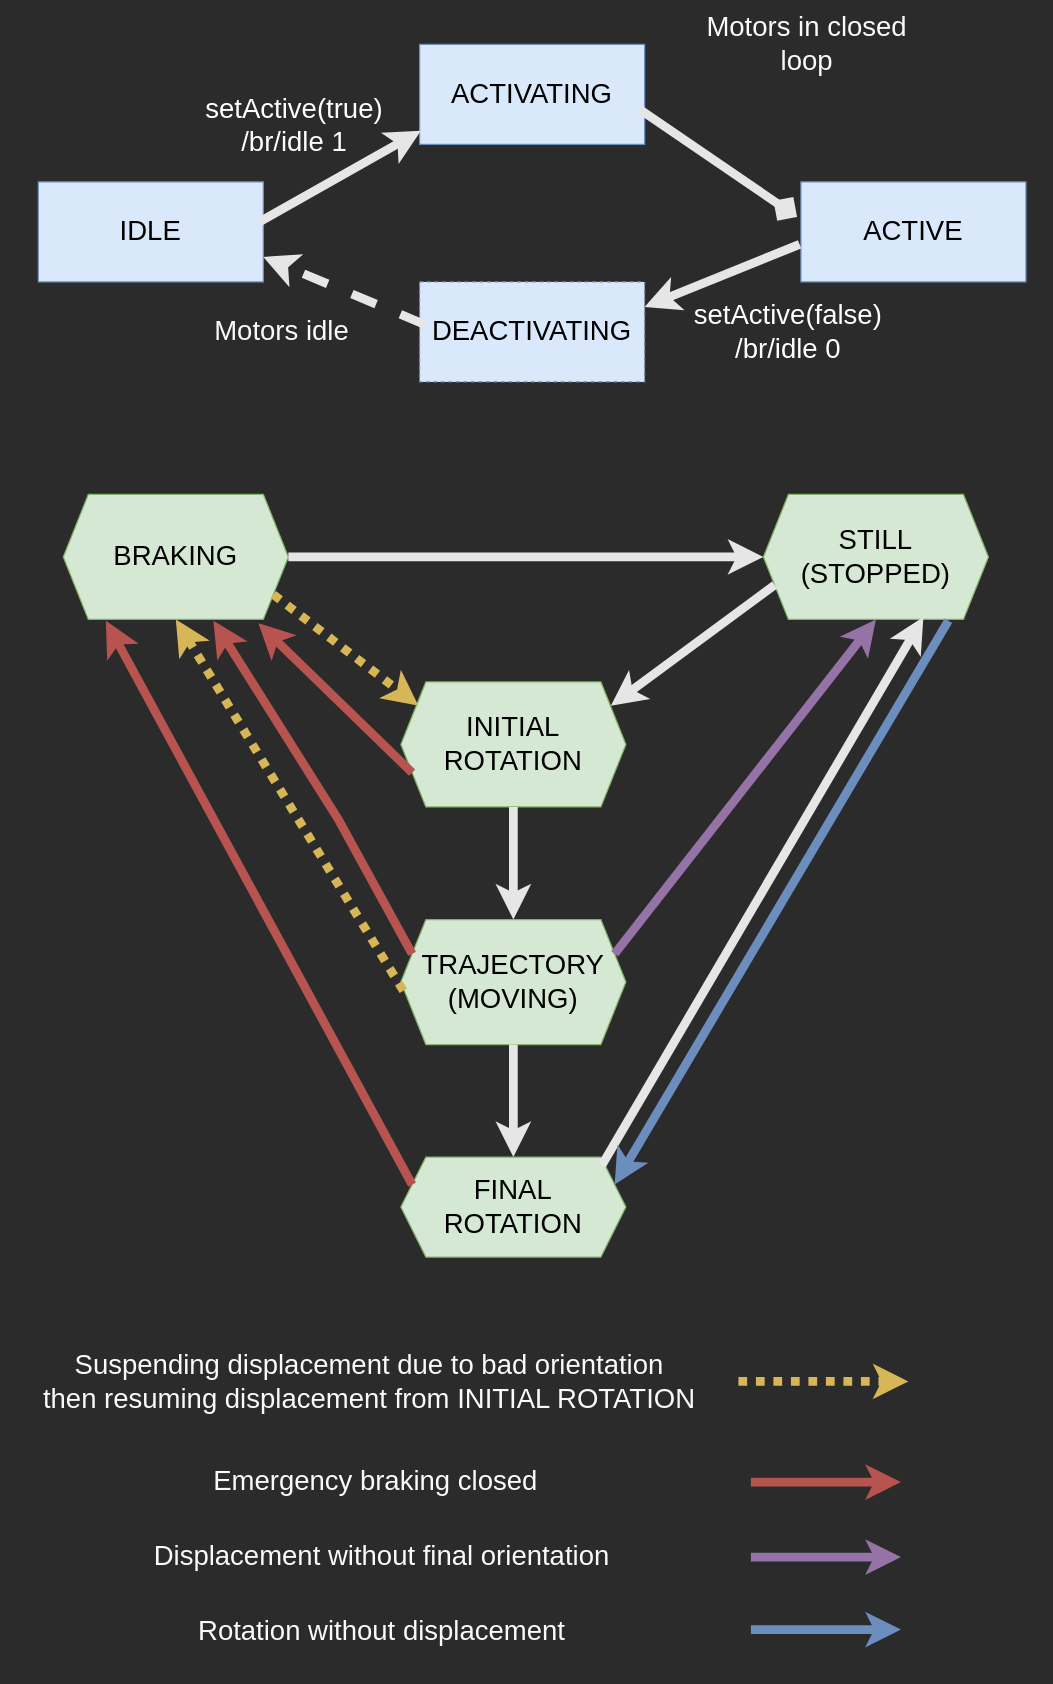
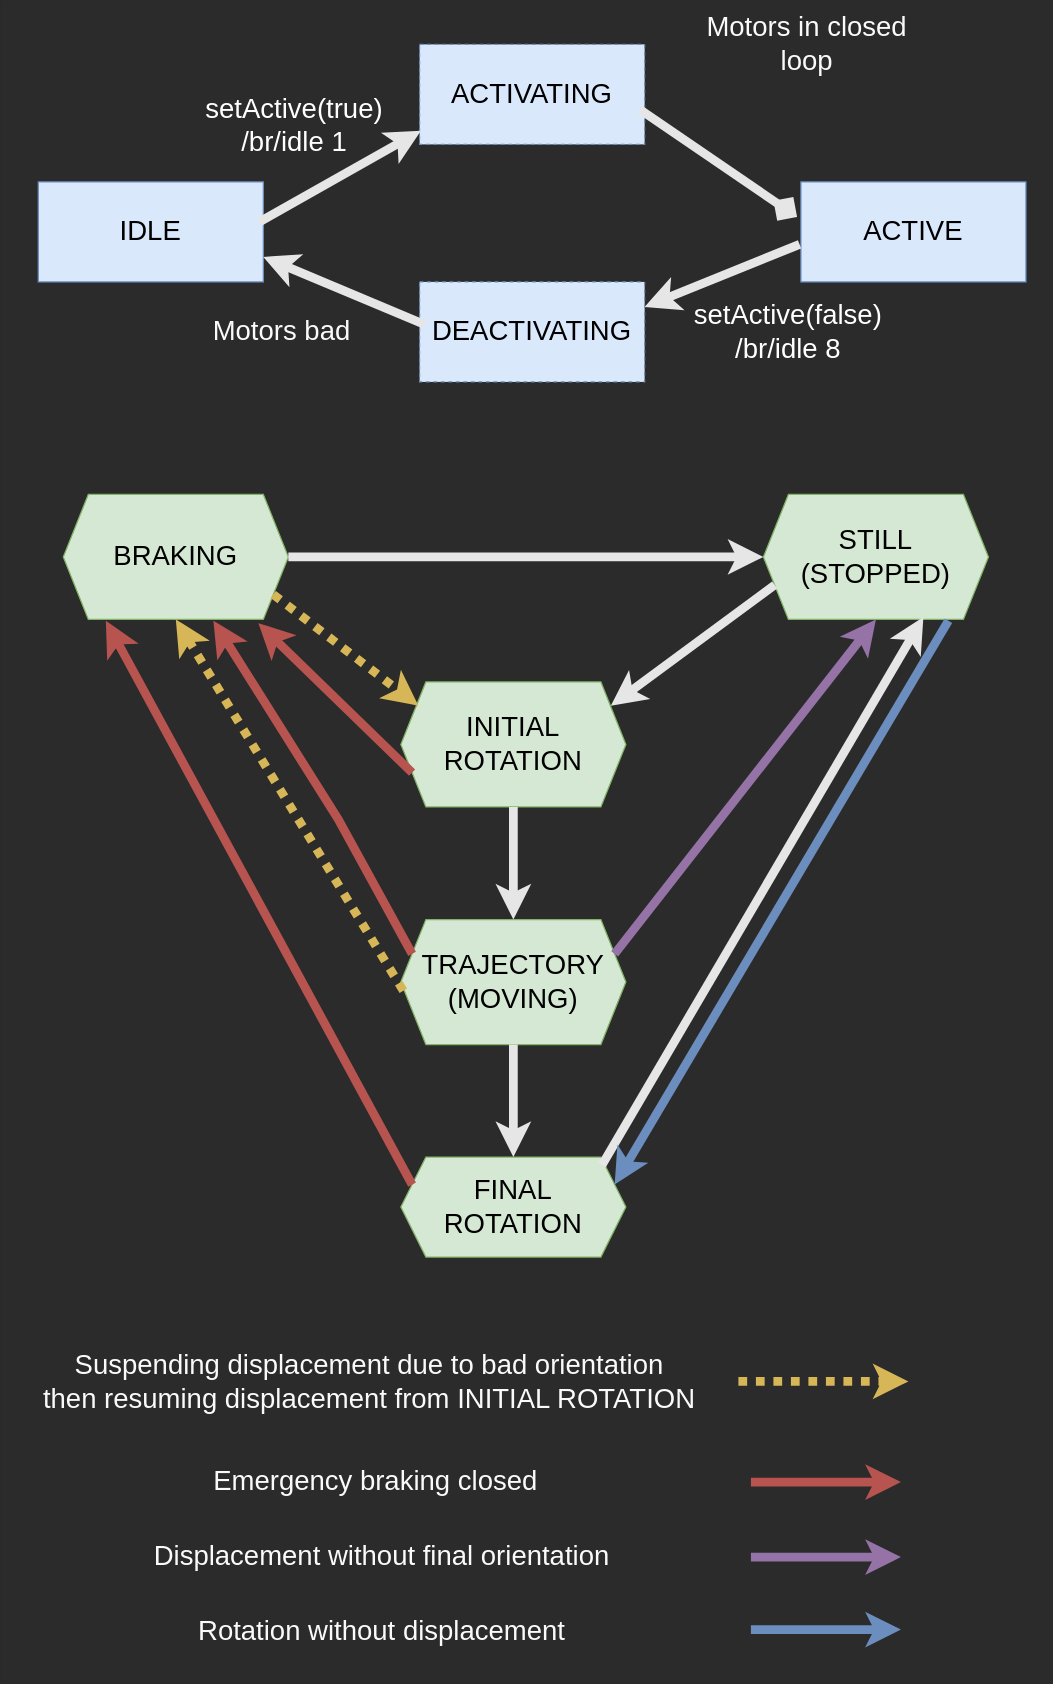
- <mxCell id="3" value="&lt;font style=&quot;font-size: 22px;&quot;&gt;ACTIVATING&lt;/font&gt;" style="rounded=0;whiteSpace=wrap;html=1;fillColor=#dae8fc;strokeColor=#6c8ebf;" parent="1" vertex="1"><mxGeometry x="335" y="35" width="180" height="80" as="geometry" /></mxCell>
+ <mxCell id="3" value="&lt;font style=&quot;font-size: 22px;&quot;&gt;ACTIVATING&lt;/font&gt;" style="rounded=0;whiteSpace=wrap;html=1;fillColor=#dae8fc;strokeColor=#6c8ebf;dashed=1;" parent="1" vertex="1"><mxGeometry x="335" y="35" width="180" height="80" as="geometry" /></mxCell>
- <mxCell id="9" value="" style="endArrow=classic;html=1;rounded=0;entryX=1;entryY=0.75;entryDx=0;entryDy=0;exitX=0.022;exitY=0.425;exitDx=0;exitDy=0;exitPerimeter=0;strokeWidth=7;strokeColor=#E6E6E6;dashed=1;" parent="1" source="4" target="2" edge="1"><mxGeometry width="50" height="50" relative="1" as="geometry"><mxPoint x="476" y="117" as="sourcePoint" /><mxPoint x="557" y="193" as="targetPoint" /></mxGeometry></mxCell>
+ <mxCell id="9" value="" style="endArrow=classic;html=1;rounded=0;entryX=1;entryY=0.75;entryDx=0;entryDy=0;exitX=0.022;exitY=0.425;exitDx=0;exitDy=0;exitPerimeter=0;strokeWidth=7;strokeColor=#E6E6E6;" parent="1" source="4" target="2" edge="1"><mxGeometry width="50" height="50" relative="1" as="geometry"><mxPoint x="476" y="117" as="sourcePoint" /><mxPoint x="557" y="193" as="targetPoint" /></mxGeometry></mxCell>
- <mxCell id="26" value="&lt;font style=&quot;font-size: 22px;&quot; color=&quot;#fafafa&quot;&gt;Motors idle&lt;br&gt;&lt;/font&gt;" style="text;html=1;align=center;verticalAlign=middle;whiteSpace=wrap;rounded=0;" parent="1" vertex="1"><mxGeometry x="140" y="250" width="170" height="30" as="geometry" /></mxCell>
+ <mxCell id="26" value="&lt;font style=&quot;font-size: 22px;&quot; color=&quot;#fafafa&quot;&gt;Motors bad&lt;br&gt;&lt;/font&gt;" style="text;html=1;align=center;verticalAlign=middle;whiteSpace=wrap;rounded=0;" parent="1" vertex="1"><mxGeometry x="140" y="250" width="170" height="30" as="geometry" /></mxCell>
- <mxCell id="24" value="&lt;div&gt;&lt;font style=&quot;font-size: 22px;&quot; color=&quot;#ffffff&quot;&gt;setActive(false)&lt;/font&gt;&lt;/div&gt;&lt;div&gt;&lt;font style=&quot;font-size: 22px;&quot; color=&quot;#ffffff&quot;&gt;/br/idle 0&lt;br&gt;&lt;/font&gt;&lt;/div&gt;" style="text;html=1;align=center;verticalAlign=middle;whiteSpace=wrap;rounded=0;" parent="1" vertex="1"><mxGeometry x="575" y="250" width="110" height="30" as="geometry" /></mxCell>
+ <mxCell id="24" value="&lt;div&gt;&lt;font style=&quot;font-size: 22px;&quot; color=&quot;#ffffff&quot;&gt;setActive(false)&lt;/font&gt;&lt;/div&gt;&lt;div&gt;&lt;font style=&quot;font-size: 22px;&quot; color=&quot;#ffffff&quot;&gt;/br/idle 8&lt;br&gt;&lt;/font&gt;&lt;/div&gt;" style="text;html=1;align=center;verticalAlign=middle;whiteSpace=wrap;rounded=0;" parent="1" vertex="1"><mxGeometry x="575" y="250" width="110" height="30" as="geometry" /></mxCell>
